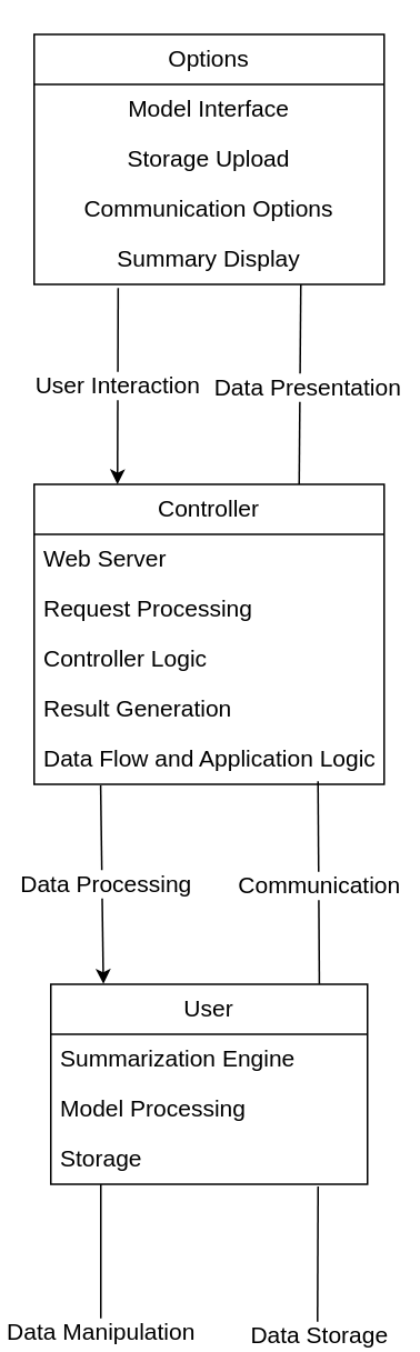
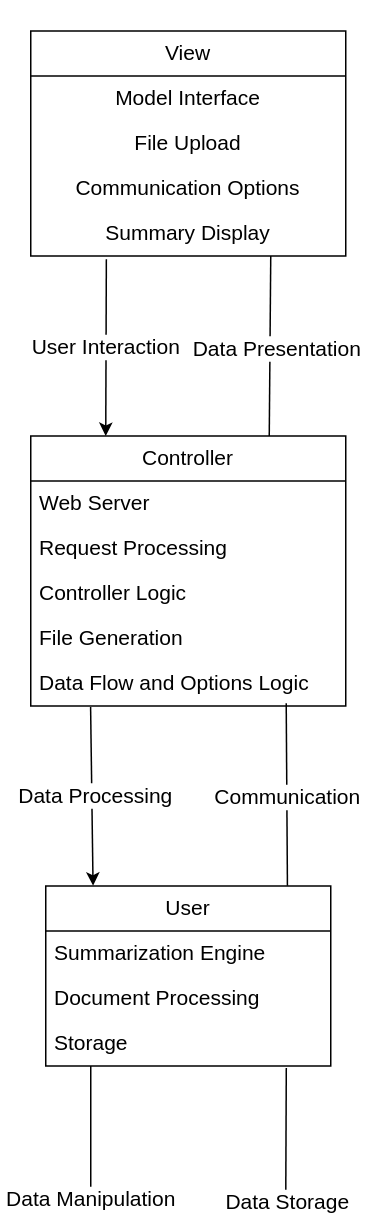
- <mxCell id="2" value="Options" style="swimlane;fontStyle=0;childLayout=stackLayout;horizontal=1;startSize=30;horizontalStack=0;resizeParent=1;resizeParentMax=0;resizeLast=0;collapsible=1;marginBottom=0;whiteSpace=wrap;html=1;fontSize=14;" parent="1" vertex="1"><mxGeometry x="20" y="20" width="210" height="150" as="geometry" /></mxCell>
+ <mxCell id="2" value="View" style="swimlane;fontStyle=0;childLayout=stackLayout;horizontal=1;startSize=30;horizontalStack=0;resizeParent=1;resizeParentMax=0;resizeLast=0;collapsible=1;marginBottom=0;whiteSpace=wrap;html=1;fontSize=14;" parent="1" vertex="1"><mxGeometry x="20" y="20" width="210" height="150" as="geometry" /></mxCell>
- <mxCell id="4" value="&lt;span style=&quot;background-color: initial;&quot;&gt;&lt;font style=&quot;font-size: 14px;&quot;&gt;Storage Upload&lt;/font&gt;&lt;/span&gt;" style="text;strokeColor=none;fillColor=none;align=center;verticalAlign=middle;spacingLeft=4;spacingRight=4;overflow=hidden;points=[[0,0.5],[1,0.5]];portConstraint=eastwest;rotatable=0;whiteSpace=wrap;html=1;" parent="2" vertex="1"><mxGeometry y="60" width="210" height="30" as="geometry" /></mxCell>
+ <mxCell id="4" value="&lt;span style=&quot;background-color: initial;&quot;&gt;&lt;font style=&quot;font-size: 14px;&quot;&gt;File Upload&lt;/font&gt;&lt;/span&gt;" style="text;strokeColor=none;fillColor=none;align=center;verticalAlign=middle;spacingLeft=4;spacingRight=4;overflow=hidden;points=[[0,0.5],[1,0.5]];portConstraint=eastwest;rotatable=0;whiteSpace=wrap;html=1;" parent="2" vertex="1"><mxGeometry y="60" width="210" height="30" as="geometry" /></mxCell>
- <mxCell id="11" value="Result Generation" style="text;strokeColor=none;fillColor=none;align=left;verticalAlign=middle;spacingLeft=4;spacingRight=4;overflow=hidden;points=[[0,0.5],[1,0.5]];portConstraint=eastwest;rotatable=0;whiteSpace=wrap;html=1;fontSize=14;" parent="7" vertex="1"><mxGeometry y="120" width="210" height="30" as="geometry" /></mxCell>
+ <mxCell id="11" value="File Generation" style="text;strokeColor=none;fillColor=none;align=left;verticalAlign=middle;spacingLeft=4;spacingRight=4;overflow=hidden;points=[[0,0.5],[1,0.5]];portConstraint=eastwest;rotatable=0;whiteSpace=wrap;html=1;fontSize=14;" parent="7" vertex="1"><mxGeometry y="120" width="210" height="30" as="geometry" /></mxCell>
- <mxCell id="12" value="Data Flow and Application Logic" style="text;strokeColor=none;fillColor=none;align=left;verticalAlign=middle;spacingLeft=4;spacingRight=4;overflow=hidden;points=[[0,0.5],[1,0.5]];portConstraint=eastwest;rotatable=0;whiteSpace=wrap;html=1;fontSize=14;" parent="7" vertex="1"><mxGeometry y="150" width="210" height="30" as="geometry" /></mxCell>
+ <mxCell id="12" value="Data Flow and Options Logic" style="text;strokeColor=none;fillColor=none;align=left;verticalAlign=middle;spacingLeft=4;spacingRight=4;overflow=hidden;points=[[0,0.5],[1,0.5]];portConstraint=eastwest;rotatable=0;whiteSpace=wrap;html=1;fontSize=14;" parent="7" vertex="1"><mxGeometry y="150" width="210" height="30" as="geometry" /></mxCell>
- <mxCell id="17" value="Model Processing" style="text;strokeColor=none;fillColor=none;align=left;verticalAlign=middle;spacingLeft=4;spacingRight=4;overflow=hidden;points=[[0,0.5],[1,0.5]];portConstraint=eastwest;rotatable=0;whiteSpace=wrap;html=1;fontSize=14;" parent="13" vertex="1"><mxGeometry y="60" width="190" height="30" as="geometry" /></mxCell>
+ <mxCell id="17" value="Document Processing" style="text;strokeColor=none;fillColor=none;align=left;verticalAlign=middle;spacingLeft=4;spacingRight=4;overflow=hidden;points=[[0,0.5],[1,0.5]];portConstraint=eastwest;rotatable=0;whiteSpace=wrap;html=1;fontSize=14;" parent="13" vertex="1"><mxGeometry y="60" width="190" height="30" as="geometry" /></mxCell>
